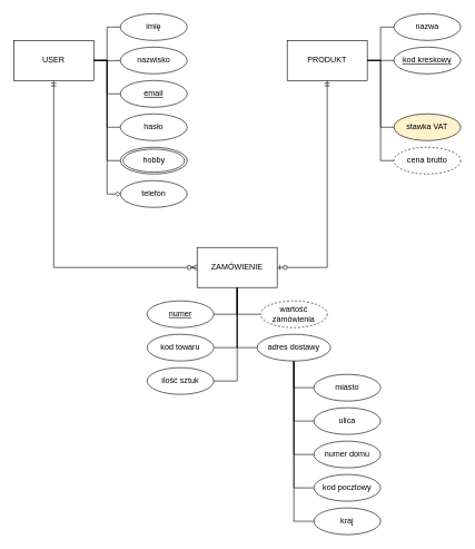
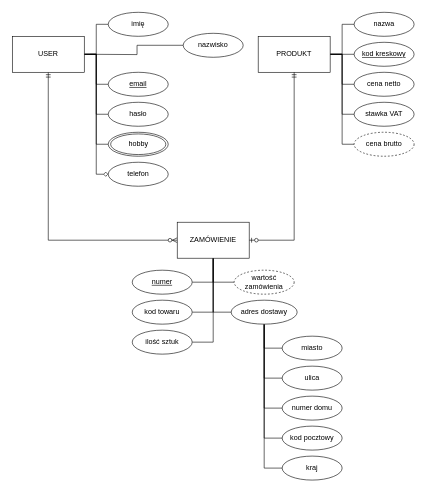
- <mxCell id="11" value="&lt;div&gt;nazwisko&lt;/div&gt;" style="ellipse;whiteSpace=wrap;html=1;" vertex="1" parent="1"><mxGeometry x="180" y="70" width="100" height="40" as="geometry" /></mxCell>
+ <mxCell id="11" value="&lt;div&gt;nazwisko&lt;/div&gt;" style="ellipse;whiteSpace=wrap;html=1;" vertex="1" parent="1"><mxGeometry x="305" y="55" width="100" height="40" as="geometry" /></mxCell>
+ <mxCell id="18" style="edgeStyle=orthogonalEdgeStyle;rounded=0;orthogonalLoop=1;jettySize=auto;html=1;endArrow=none;endFill=0;" edge="1" parent="1" source="21" target="24"><mxGeometry relative="1" as="geometry" /></mxCell>
+ <mxCell id="24" value="&lt;div&gt;cena netto&lt;/div&gt;" style="ellipse;whiteSpace=wrap;html=1;shadow=0;labelBackgroundColor=none;sketch=0;strokeColor=#000000;" vertex="1" parent="1"><mxGeometry x="590" y="120" width="100" height="40" as="geometry" /></mxCell>
- <mxCell id="25" value="stawka VAT" style="ellipse;whiteSpace=wrap;html=1;shadow=0;labelBackgroundColor=none;sketch=0;strokeColor=#000000;fillColor=#fff2cc;" vertex="1" parent="1"><mxGeometry x="590" y="170" width="100" height="40" as="geometry" /></mxCell>
+ <mxCell id="25" value="stawka VAT" style="ellipse;whiteSpace=wrap;html=1;shadow=0;labelBackgroundColor=none;sketch=0;strokeColor=#000000;" vertex="1" parent="1"><mxGeometry x="590" y="170" width="100" height="40" as="geometry" /></mxCell>
